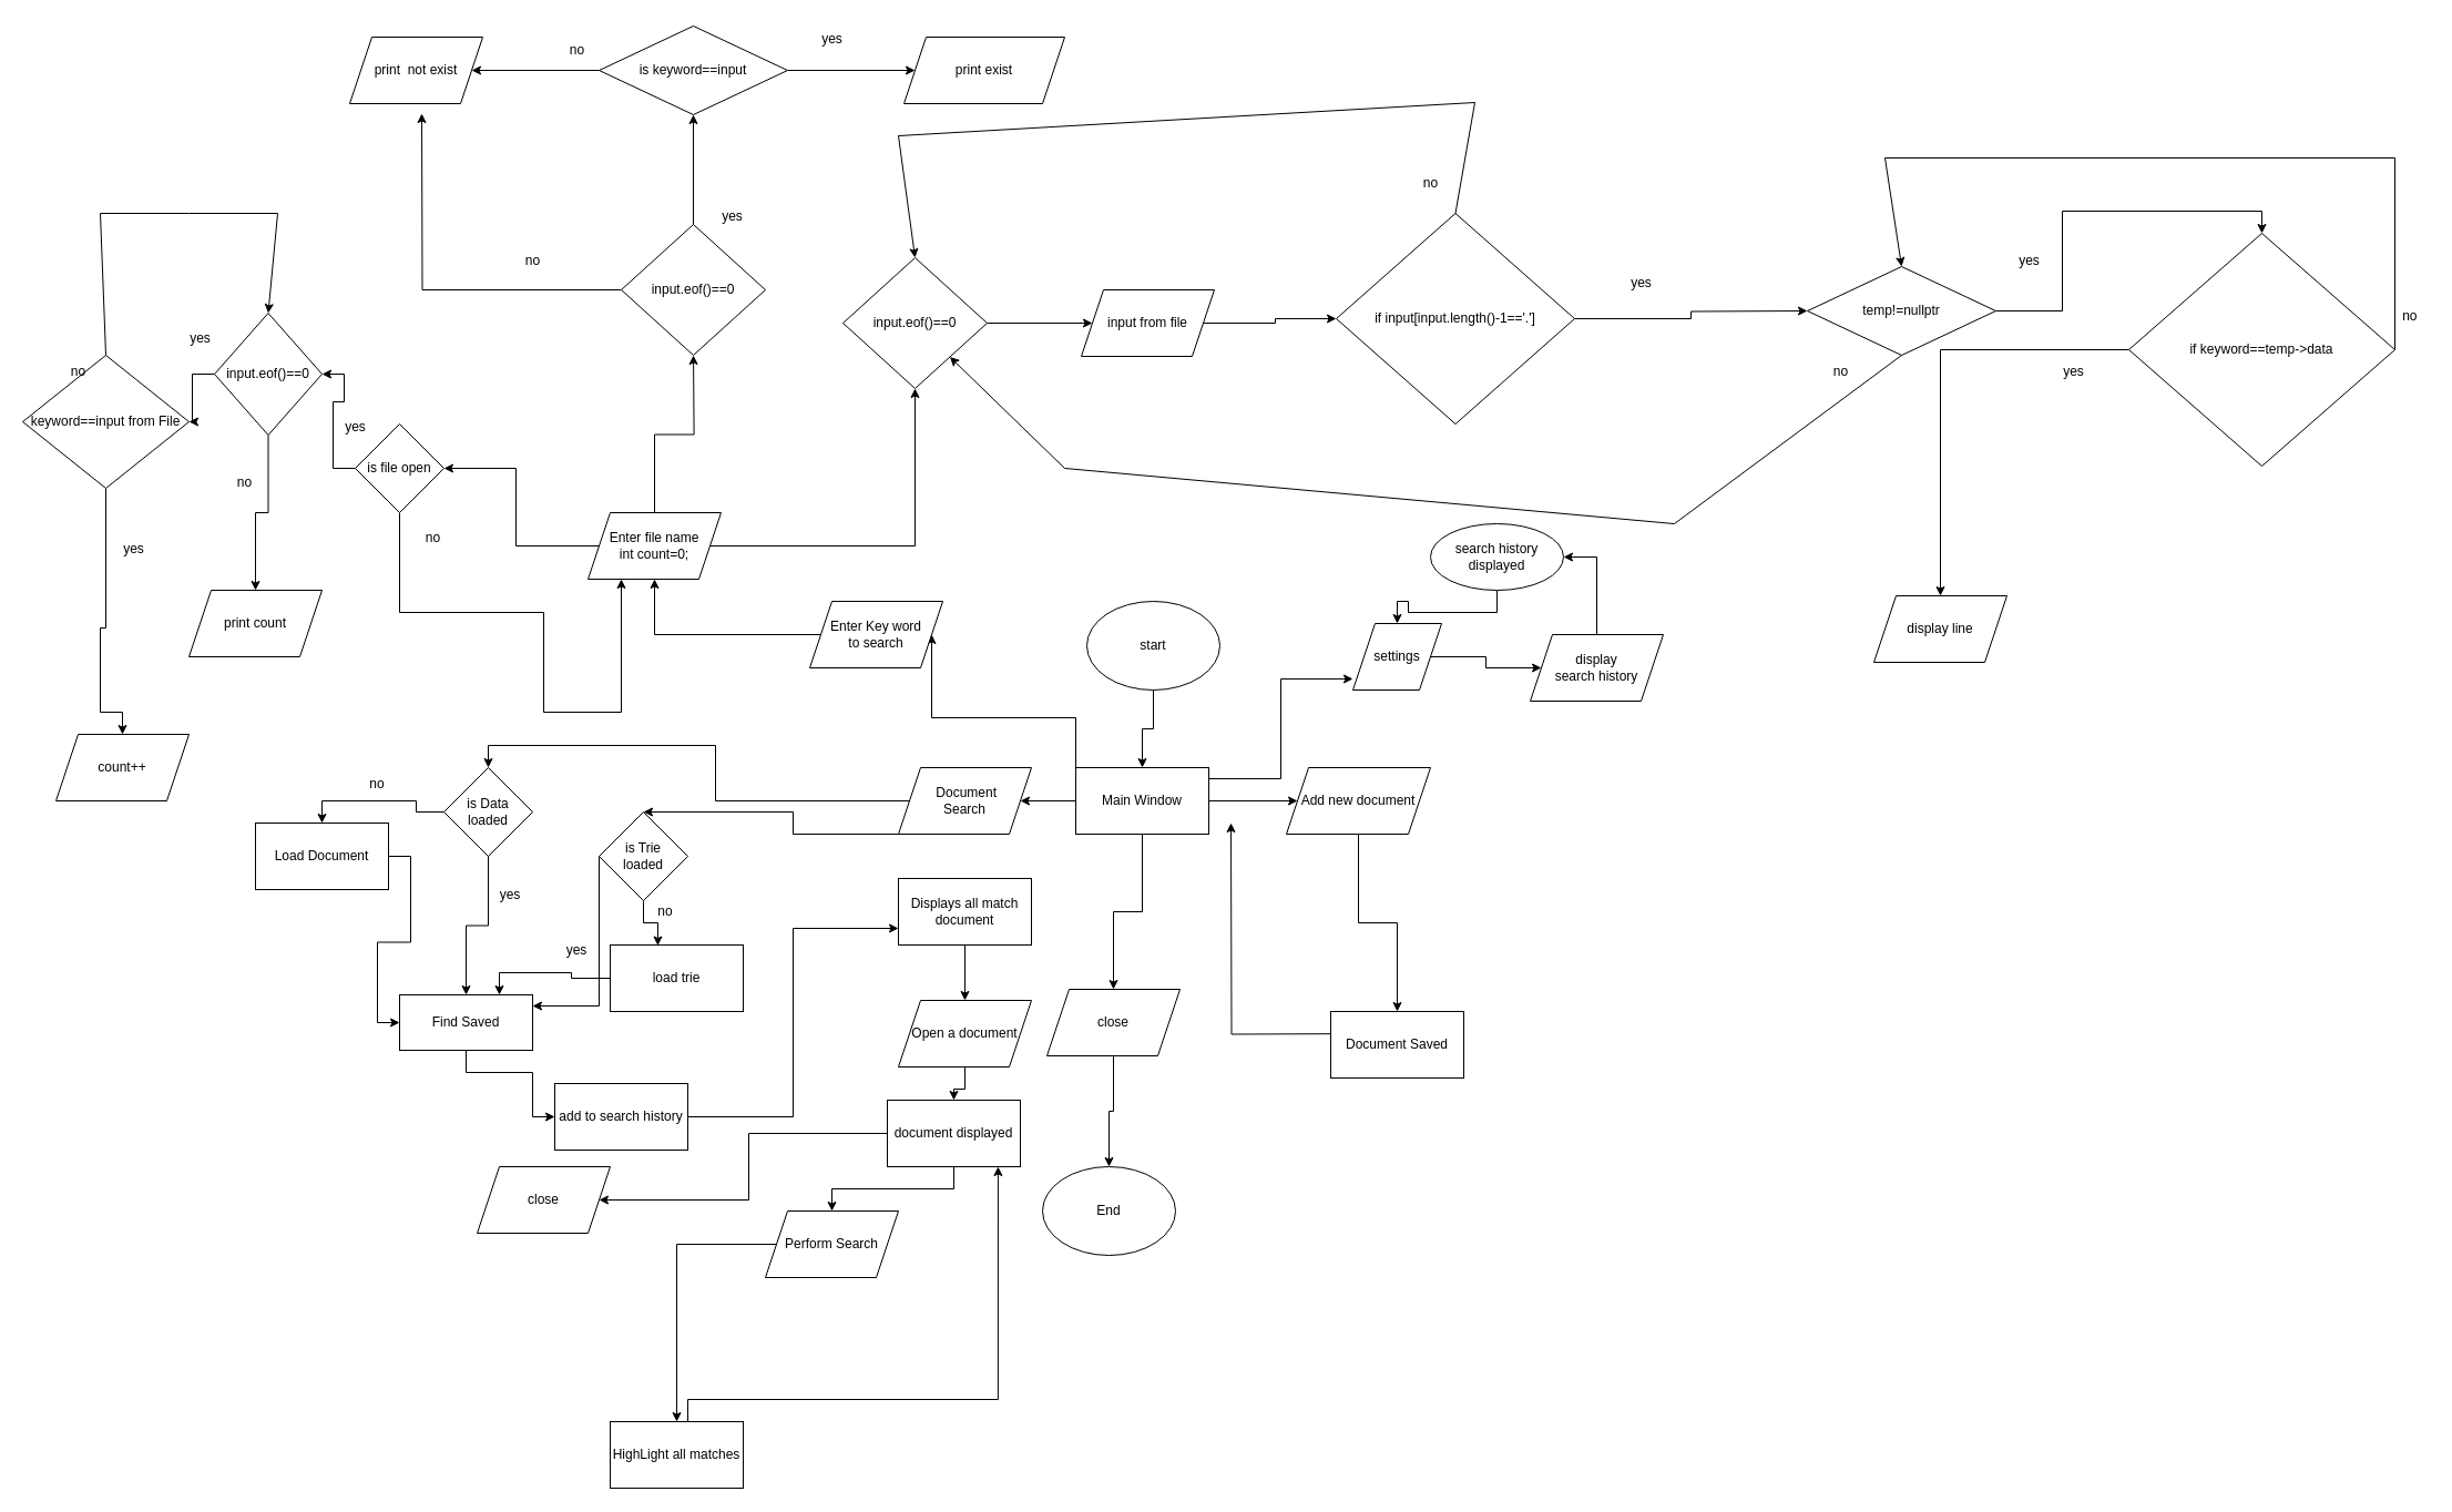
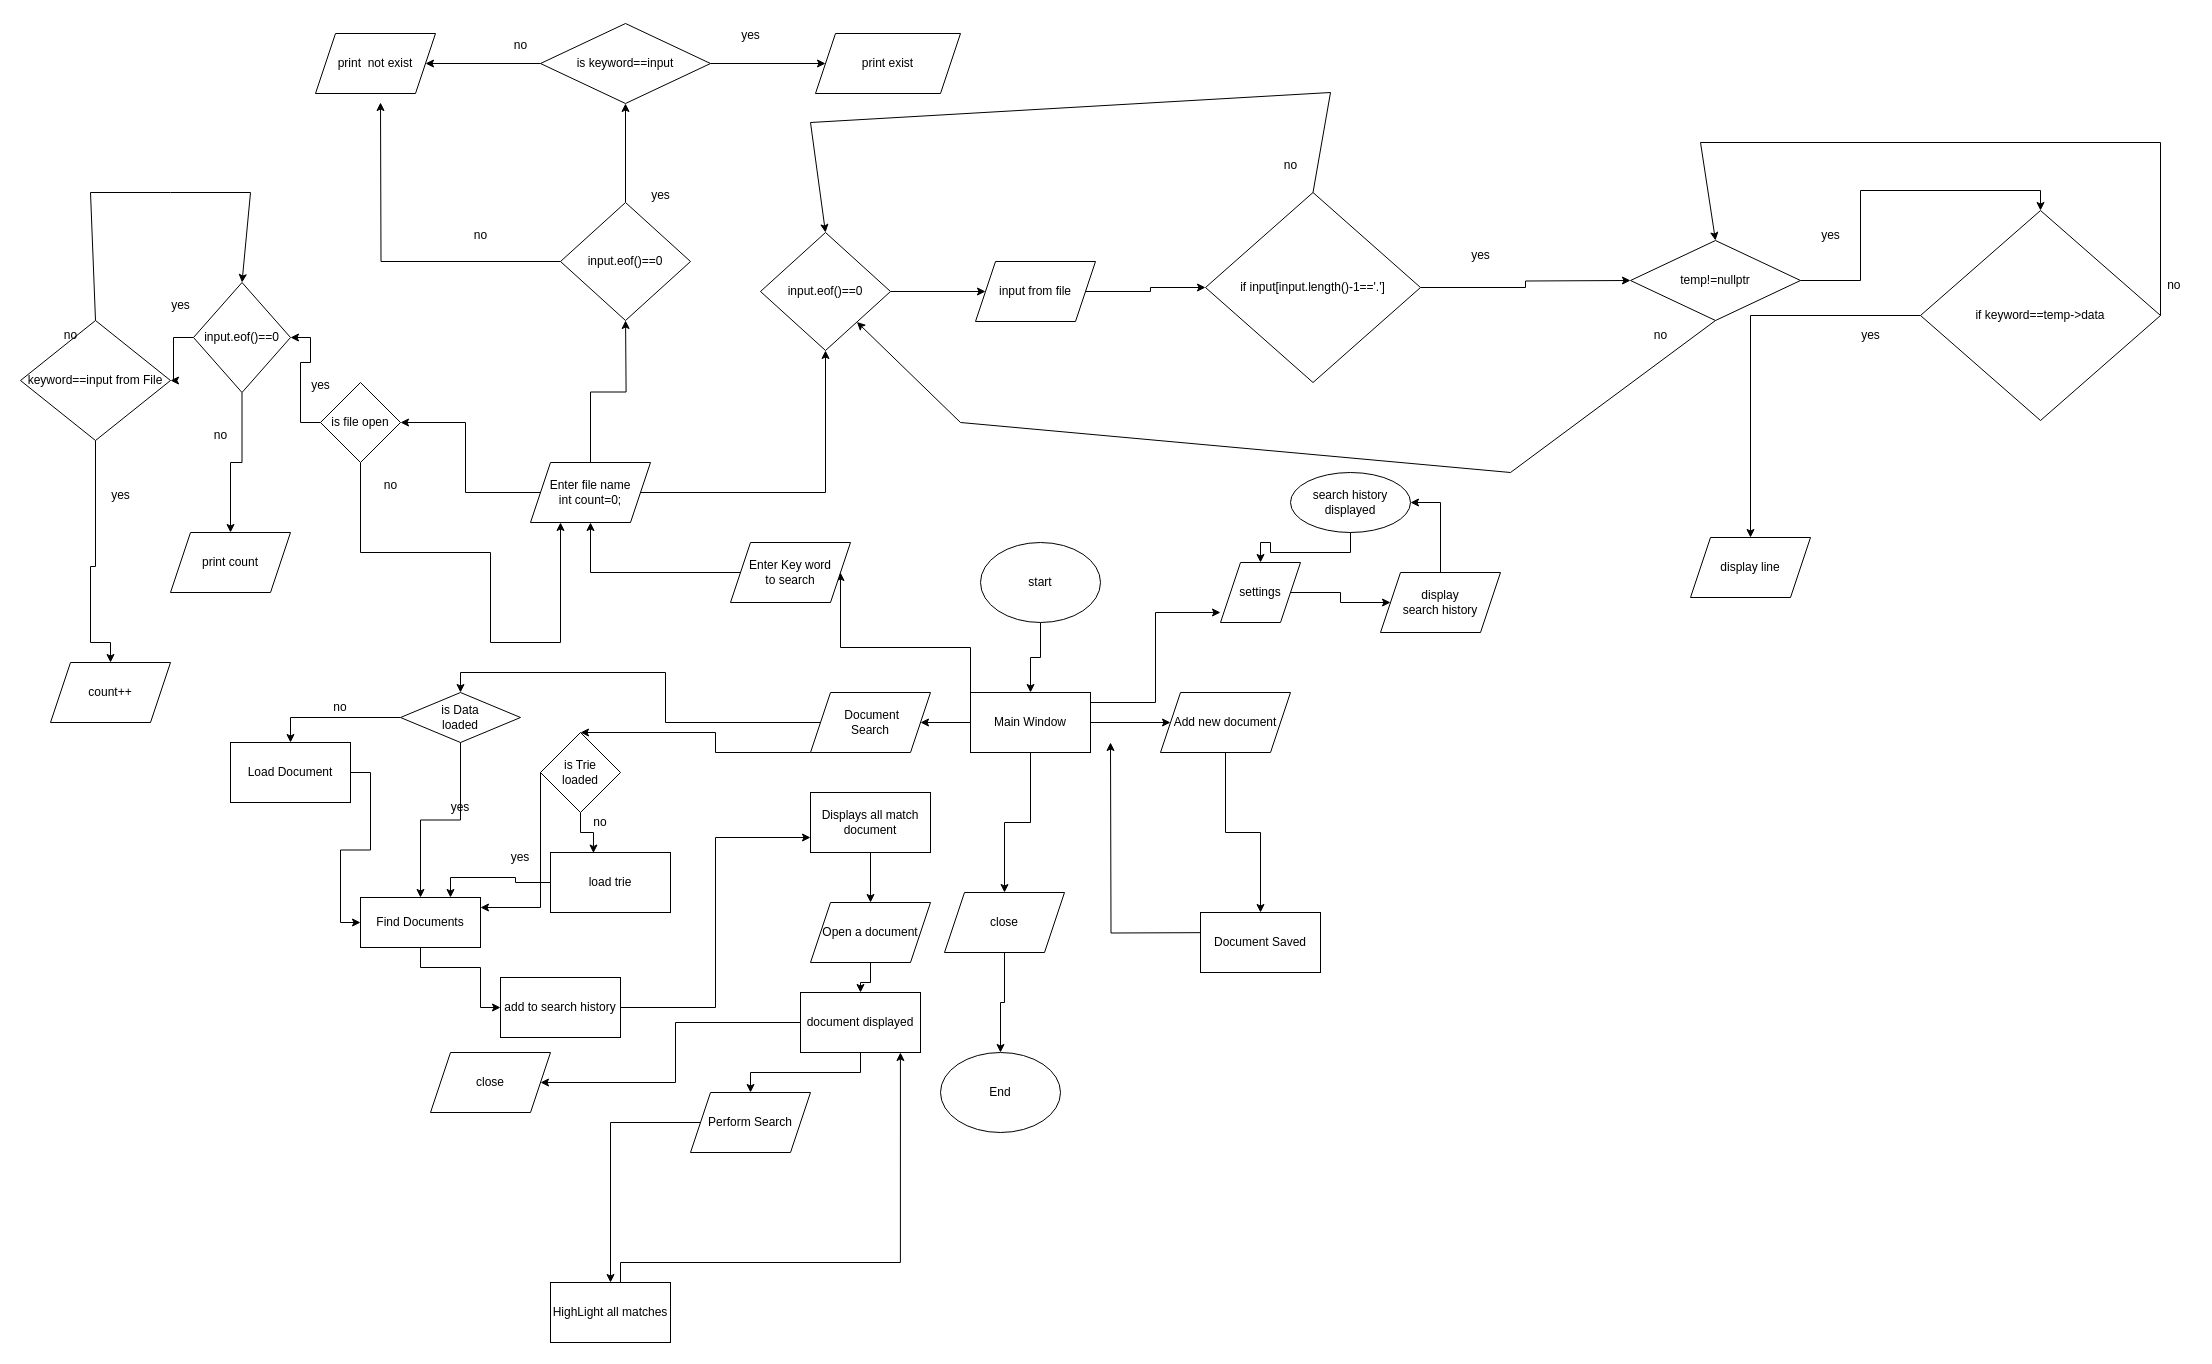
- <mxCell id="33" value="is Data &lt;br&gt;loaded" style="rhombus;whiteSpace=wrap;html=1;" parent="1" vertex="1"><mxGeometry x="400" y="692" width="80" height="80" as="geometry" /></mxCell>
+ <mxCell id="33" value="is Data &lt;br&gt;loaded" style="rhombus;whiteSpace=wrap;html=1;" parent="1" vertex="1"><mxGeometry x="400" y="692" width="120" height="50" as="geometry" /></mxCell>
- <mxCell id="35" value="Find Saved" style="rounded=0;whiteSpace=wrap;html=1;" parent="1" vertex="1"><mxGeometry x="360" y="897" width="120" height="50" as="geometry" /></mxCell>
+ <mxCell id="35" value="Find Documents" style="rounded=0;whiteSpace=wrap;html=1;" parent="1" vertex="1"><mxGeometry x="360" y="897" width="120" height="50" as="geometry" /></mxCell>
